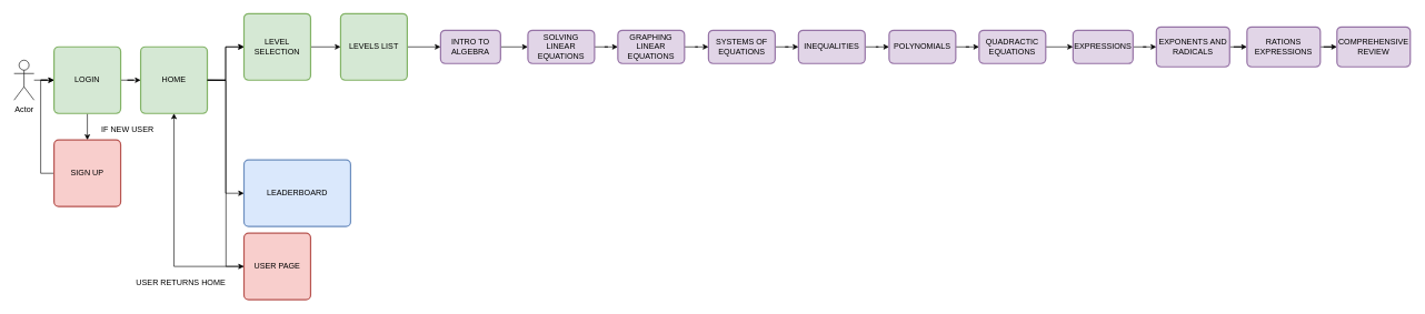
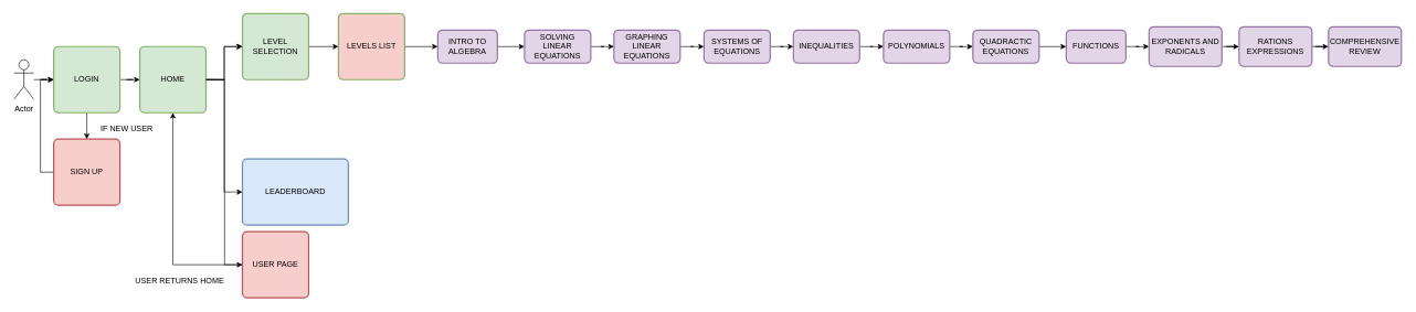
- <mxCell id="21" value="LEVELS LIST" style="rounded=1;whiteSpace=wrap;html=1;absoluteArcSize=1;arcSize=14;strokeWidth=2;fillColor=#d5e8d4;strokeColor=#82b366;container=0;" vertex="1" parent="1"><mxGeometry x="510" y="20" width="100" height="100" as="geometry" /></mxCell>
+ <mxCell id="21" value="LEVELS LIST" style="rounded=1;whiteSpace=wrap;html=1;absoluteArcSize=1;arcSize=14;strokeWidth=2;fillColor=#f8cecc;strokeColor=#82b366;container=0;" vertex="1" parent="1"><mxGeometry x="510" y="20" width="100" height="100" as="geometry" /></mxCell>
- <mxCell id="39" value="EXPRESSIONS" style="rounded=1;whiteSpace=wrap;html=1;absoluteArcSize=1;arcSize=14;strokeWidth=2;fillColor=#e1d5e7;strokeColor=#9673a6;container=0;" vertex="1" parent="23"><mxGeometry x="949" y="5" width="90" height="50" as="geometry" /></mxCell>
+ <mxCell id="39" value="FUNCTIONS" style="rounded=1;whiteSpace=wrap;html=1;absoluteArcSize=1;arcSize=14;strokeWidth=2;fillColor=#e1d5e7;strokeColor=#9673a6;container=0;" vertex="1" parent="23"><mxGeometry x="949" y="5" width="90" height="50" as="geometry" /></mxCell>
